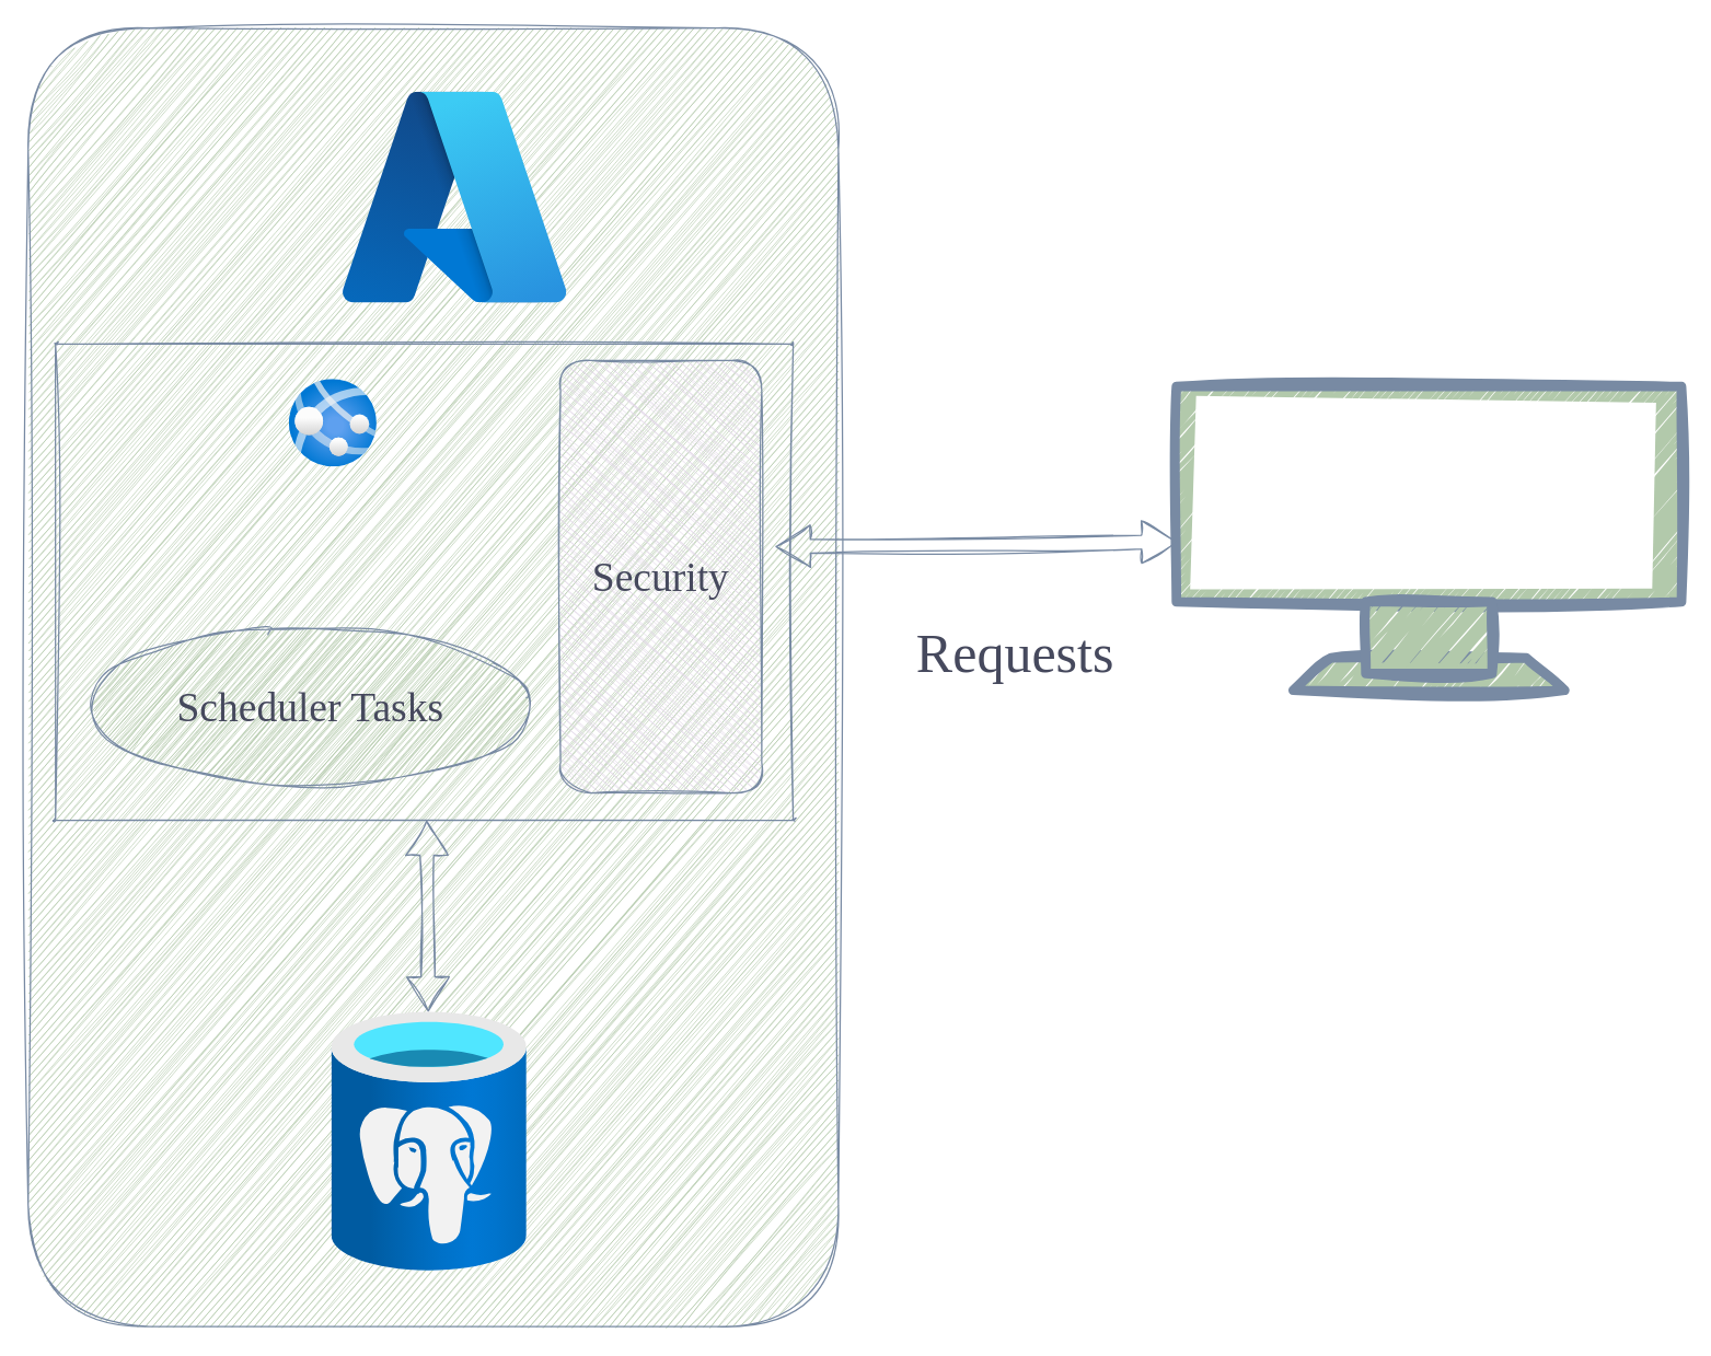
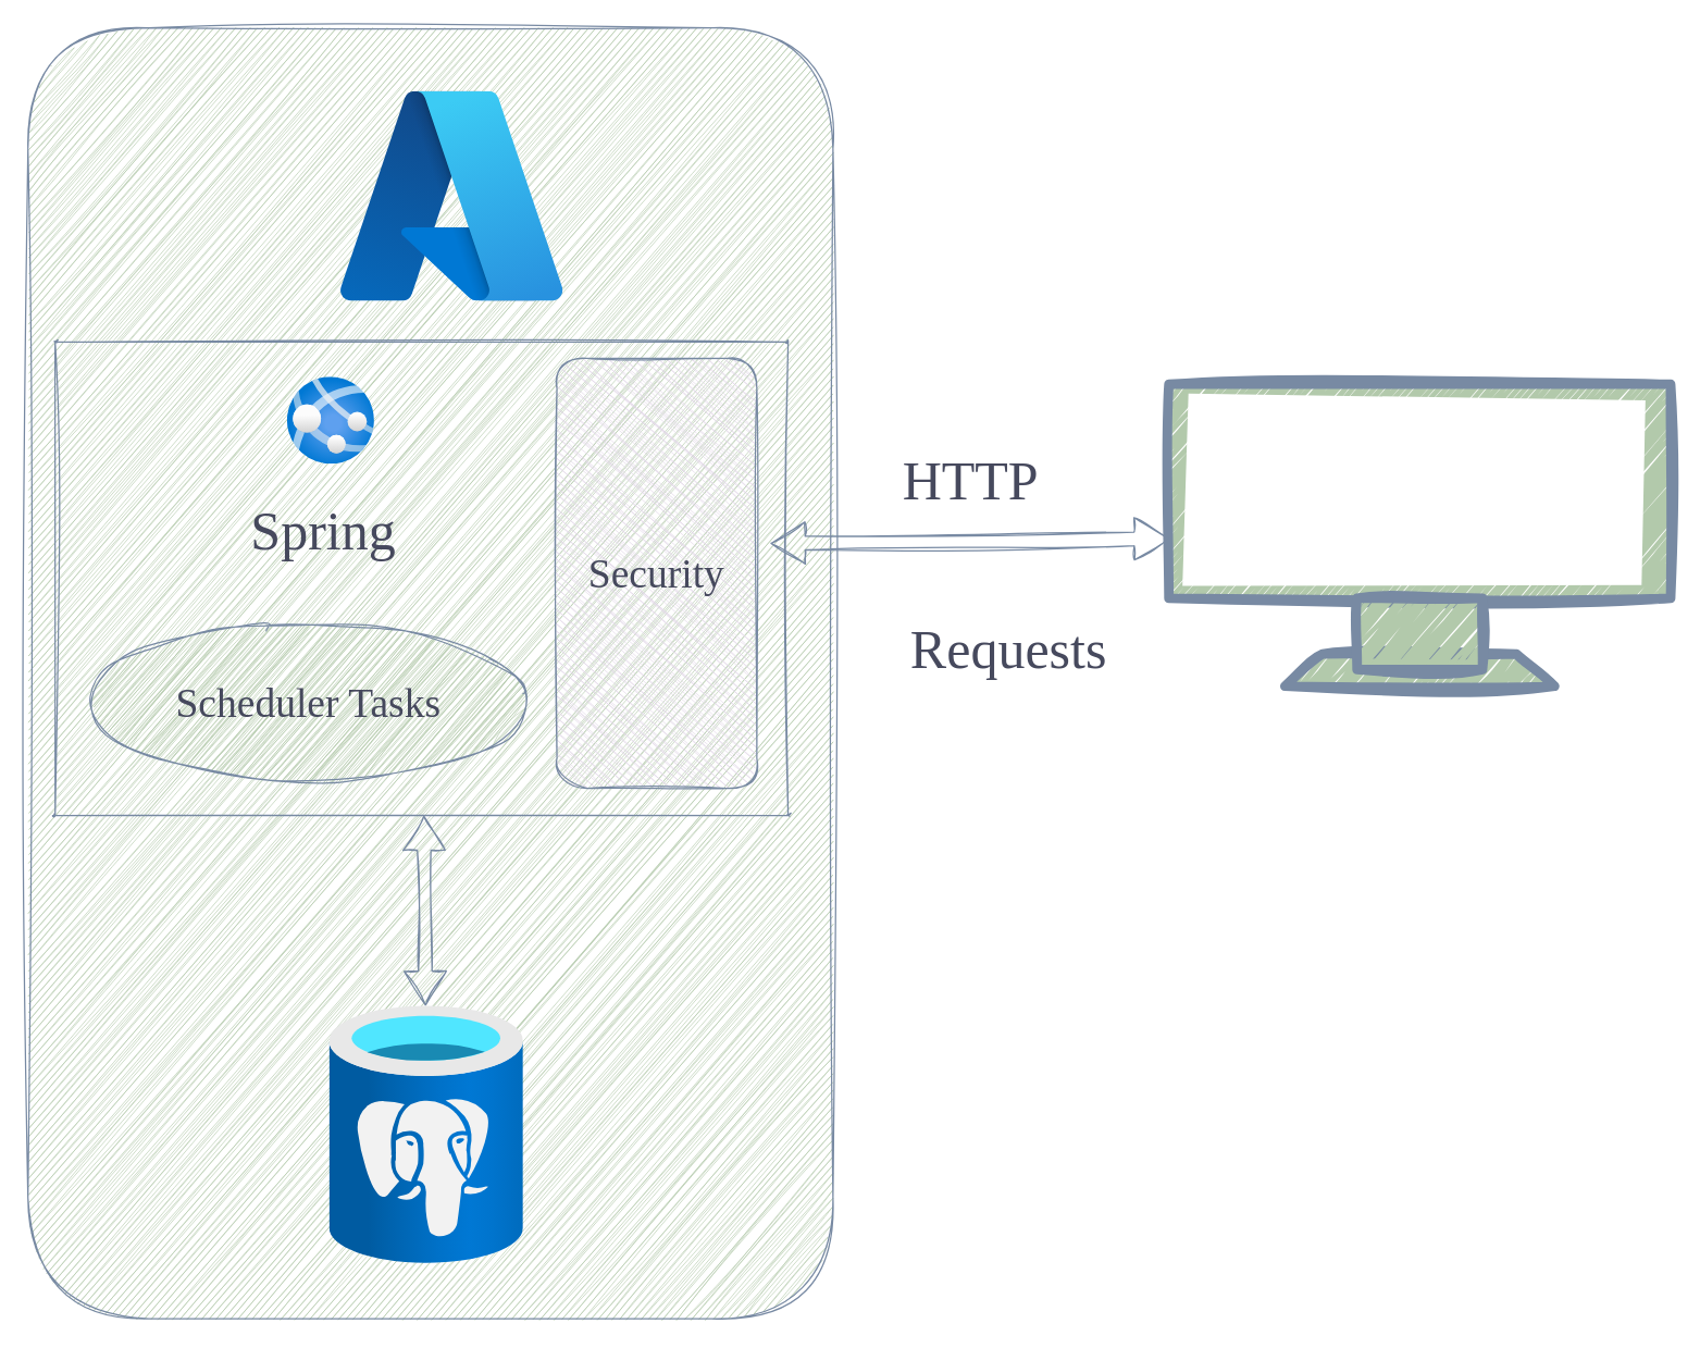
+ <mxCell id="11" value="&lt;font style=&quot;font-size: 40px;&quot;&gt;HTTP&lt;/font&gt;" style="text;html=1;align=center;verticalAlign=middle;resizable=0;points=[];autosize=1;strokeColor=none;fillColor=none;fontSize=16;fontFamily=Architects Daughter;fontSource=https%3A%2F%2Ffonts.googleapis.com%2Fcss%3Ffamily%3DArchitects%2BDaughter;rounded=1;labelBackgroundColor=none;fontColor=#46495D;" vertex="1" parent="1"><mxGeometry x="654" y="323" width="118" height="60" as="geometry" /></mxCell>
+ <mxCell id="4" value="&lt;font style=&quot;font-size: 40px;&quot;&gt;Spring&lt;/font&gt;" style="text;html=1;align=center;verticalAlign=middle;resizable=0;points=[];autosize=1;strokeColor=none;fillColor=none;fontSize=16;fontFamily=Architects Daughter;fontSource=https%3A%2F%2Ffonts.googleapis.com%2Fcss%3Ffamily%3DArchitects%2BDaughter;rounded=1;labelBackgroundColor=none;fontColor=#46495D;" vertex="1" parent="3"><mxGeometry x="129" y="109" width="135" height="60" as="geometry" /></mxCell>
